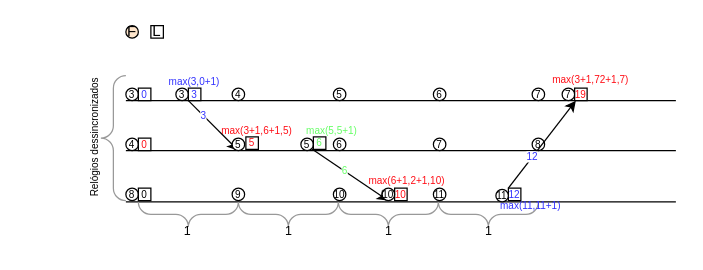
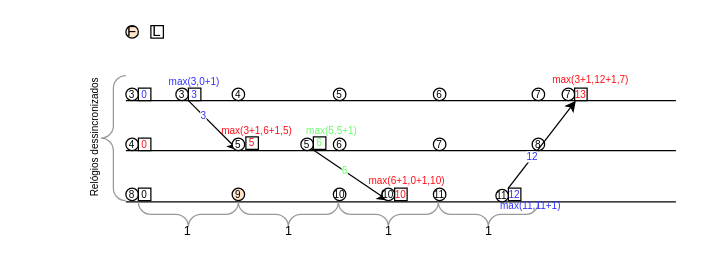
- <mxCell id="34" value="max(3+1,72+1,7)" style="text;html=1;strokeColor=none;fillColor=none;align=center;verticalAlign=middle;whiteSpace=wrap;rounded=0;fontSize=8;fontColor=#FF0F17;" vertex="1" parent="1"><mxGeometry x="436.5" y="60" width="70" height="5" as="geometry" /></mxCell>
+ <mxCell id="34" value="max(3+1,12+1,7)" style="text;html=1;strokeColor=none;fillColor=none;align=center;verticalAlign=middle;whiteSpace=wrap;rounded=0;fontSize=8;fontColor=#FF0F17;" vertex="1" parent="1"><mxGeometry x="436.5" y="60" width="70" height="5" as="geometry" /></mxCell>
- <mxCell id="56" value="19" style="whiteSpace=wrap;html=1;aspect=fixed;fontColor=#FF0F17;fontSize=8;" vertex="1" parent="1"><mxGeometry x="459" y="70" width="10" height="10" as="geometry" /></mxCell>
+ <mxCell id="56" value="13" style="whiteSpace=wrap;html=1;aspect=fixed;fontColor=#FF0F17;fontSize=8;" vertex="1" parent="1"><mxGeometry x="459" y="70" width="10" height="10" as="geometry" /></mxCell>
- <mxCell id="36" value="max(6+1,2+1,10)" style="text;html=1;strokeColor=none;fillColor=none;align=center;verticalAlign=middle;whiteSpace=wrap;rounded=0;fontSize=8;fontColor=#FF0F17;" vertex="1" parent="1"><mxGeometry x="290" y="139" width="70" height="10" as="geometry" /></mxCell>
+ <mxCell id="36" value="max(6+1,0+1,10)" style="text;html=1;strokeColor=none;fillColor=none;align=center;verticalAlign=middle;whiteSpace=wrap;rounded=0;fontSize=8;fontColor=#FF0F17;" vertex="1" parent="1"><mxGeometry x="290" y="139" width="70" height="10" as="geometry" /></mxCell>
- <mxCell id="37" value="9" style="ellipse;whiteSpace=wrap;html=1;aspect=fixed;fontSize=8;" vertex="1" parent="1"><mxGeometry x="185" y="150" width="10" height="10" as="geometry" /></mxCell>
+ <mxCell id="37" value="9" style="ellipse;whiteSpace=wrap;html=1;aspect=fixed;fontSize=8;fillColor=#ffe6cc;" vertex="1" parent="1"><mxGeometry x="185" y="150" width="10" height="10" as="geometry" /></mxCell>
